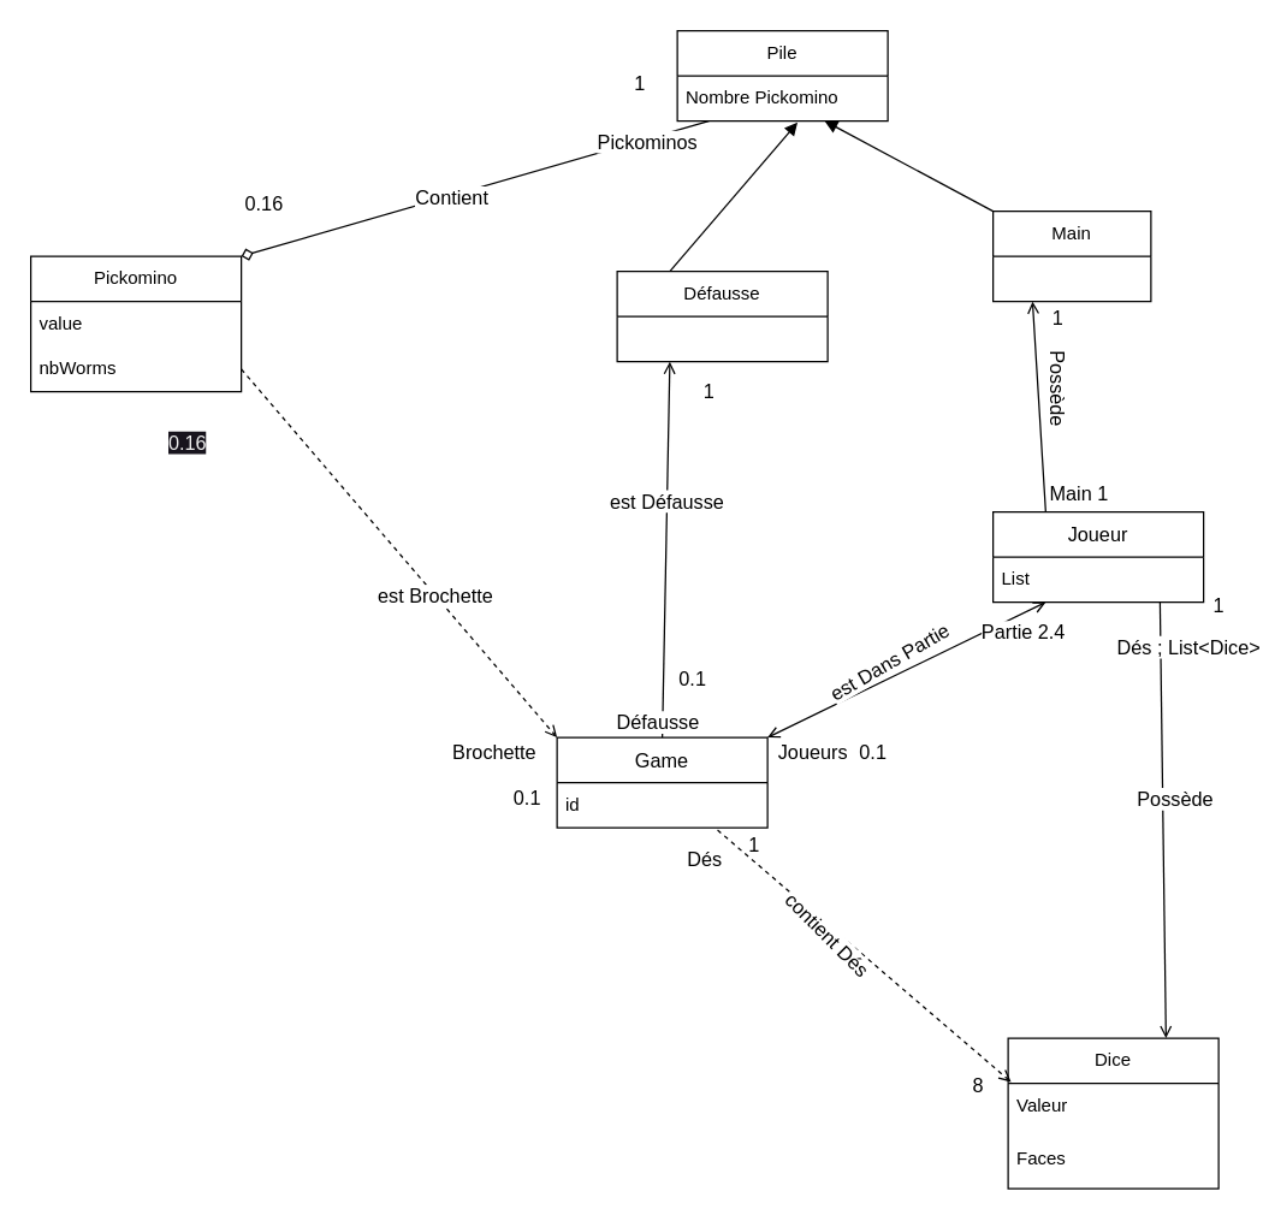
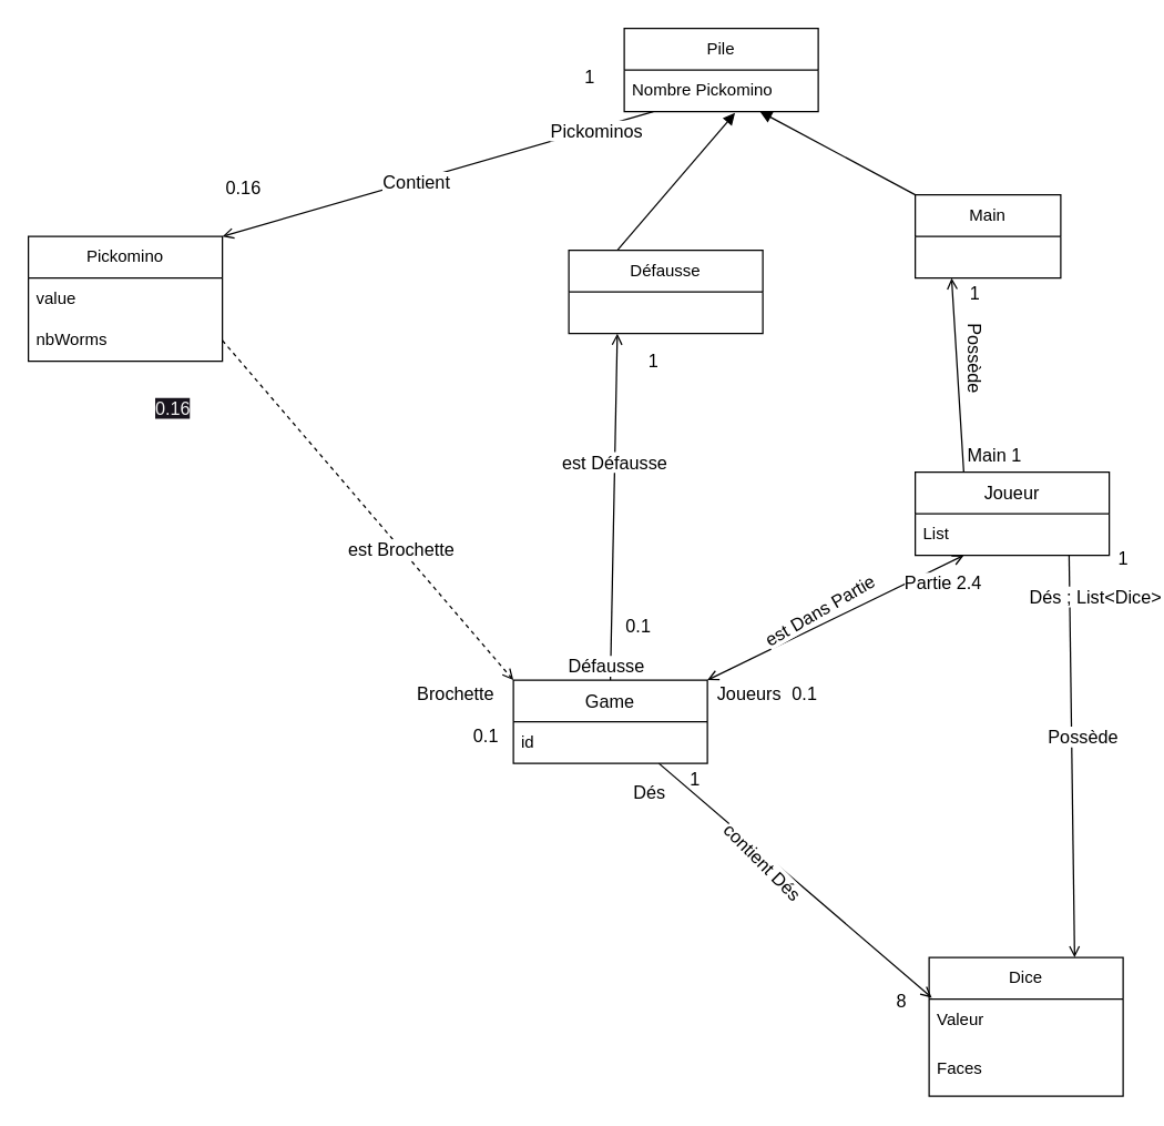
- <mxCell id="12" value="" style="edgeStyle=none;exitX=0.15;exitY=1;exitDx=0;exitDy=0;exitPerimeter=0;entryX=1;entryY=0;entryDx=0;entryDy=0;endArrow=diamond;endFill=0;rounded=0;html=1;fontSize=15;startArrow=none;startFill=0;" parent="1" source="16" target="2" edge="1"><mxGeometry relative="1" as="geometry"><mxPoint x="450" y="20" as="targetPoint" /></mxGeometry></mxCell>
+ <mxCell id="12" value="" style="edgeStyle=none;exitX=0.15;exitY=1;exitDx=0;exitDy=0;exitPerimeter=0;entryX=1;entryY=0;entryDx=0;entryDy=0;endArrow=open;endFill=0;rounded=0;html=1;fontSize=15;startArrow=none;startFill=0;" parent="1" source="16" target="2" edge="1"><mxGeometry relative="1" as="geometry"><mxPoint x="450" y="20" as="targetPoint" /></mxGeometry></mxCell>
- <mxCell id="35" style="edgeStyle=none;rounded=0;html=1;exitX=0.014;exitY=-0.033;exitDx=0;exitDy=0;fontSize=13;startArrow=open;startFill=0;endArrow=none;endFill=0;exitPerimeter=0;dashed=1;" parent="1" source="10" target="33" edge="1"><mxGeometry relative="1" as="geometry" /></mxCell>
+ <mxCell id="35" style="edgeStyle=none;rounded=0;html=1;exitX=0.014;exitY=-0.033;exitDx=0;exitDy=0;fontSize=13;startArrow=open;startFill=0;endArrow=none;endFill=0;exitPerimeter=0;" parent="1" source="10" target="33" edge="1"><mxGeometry relative="1" as="geometry" /></mxCell>
